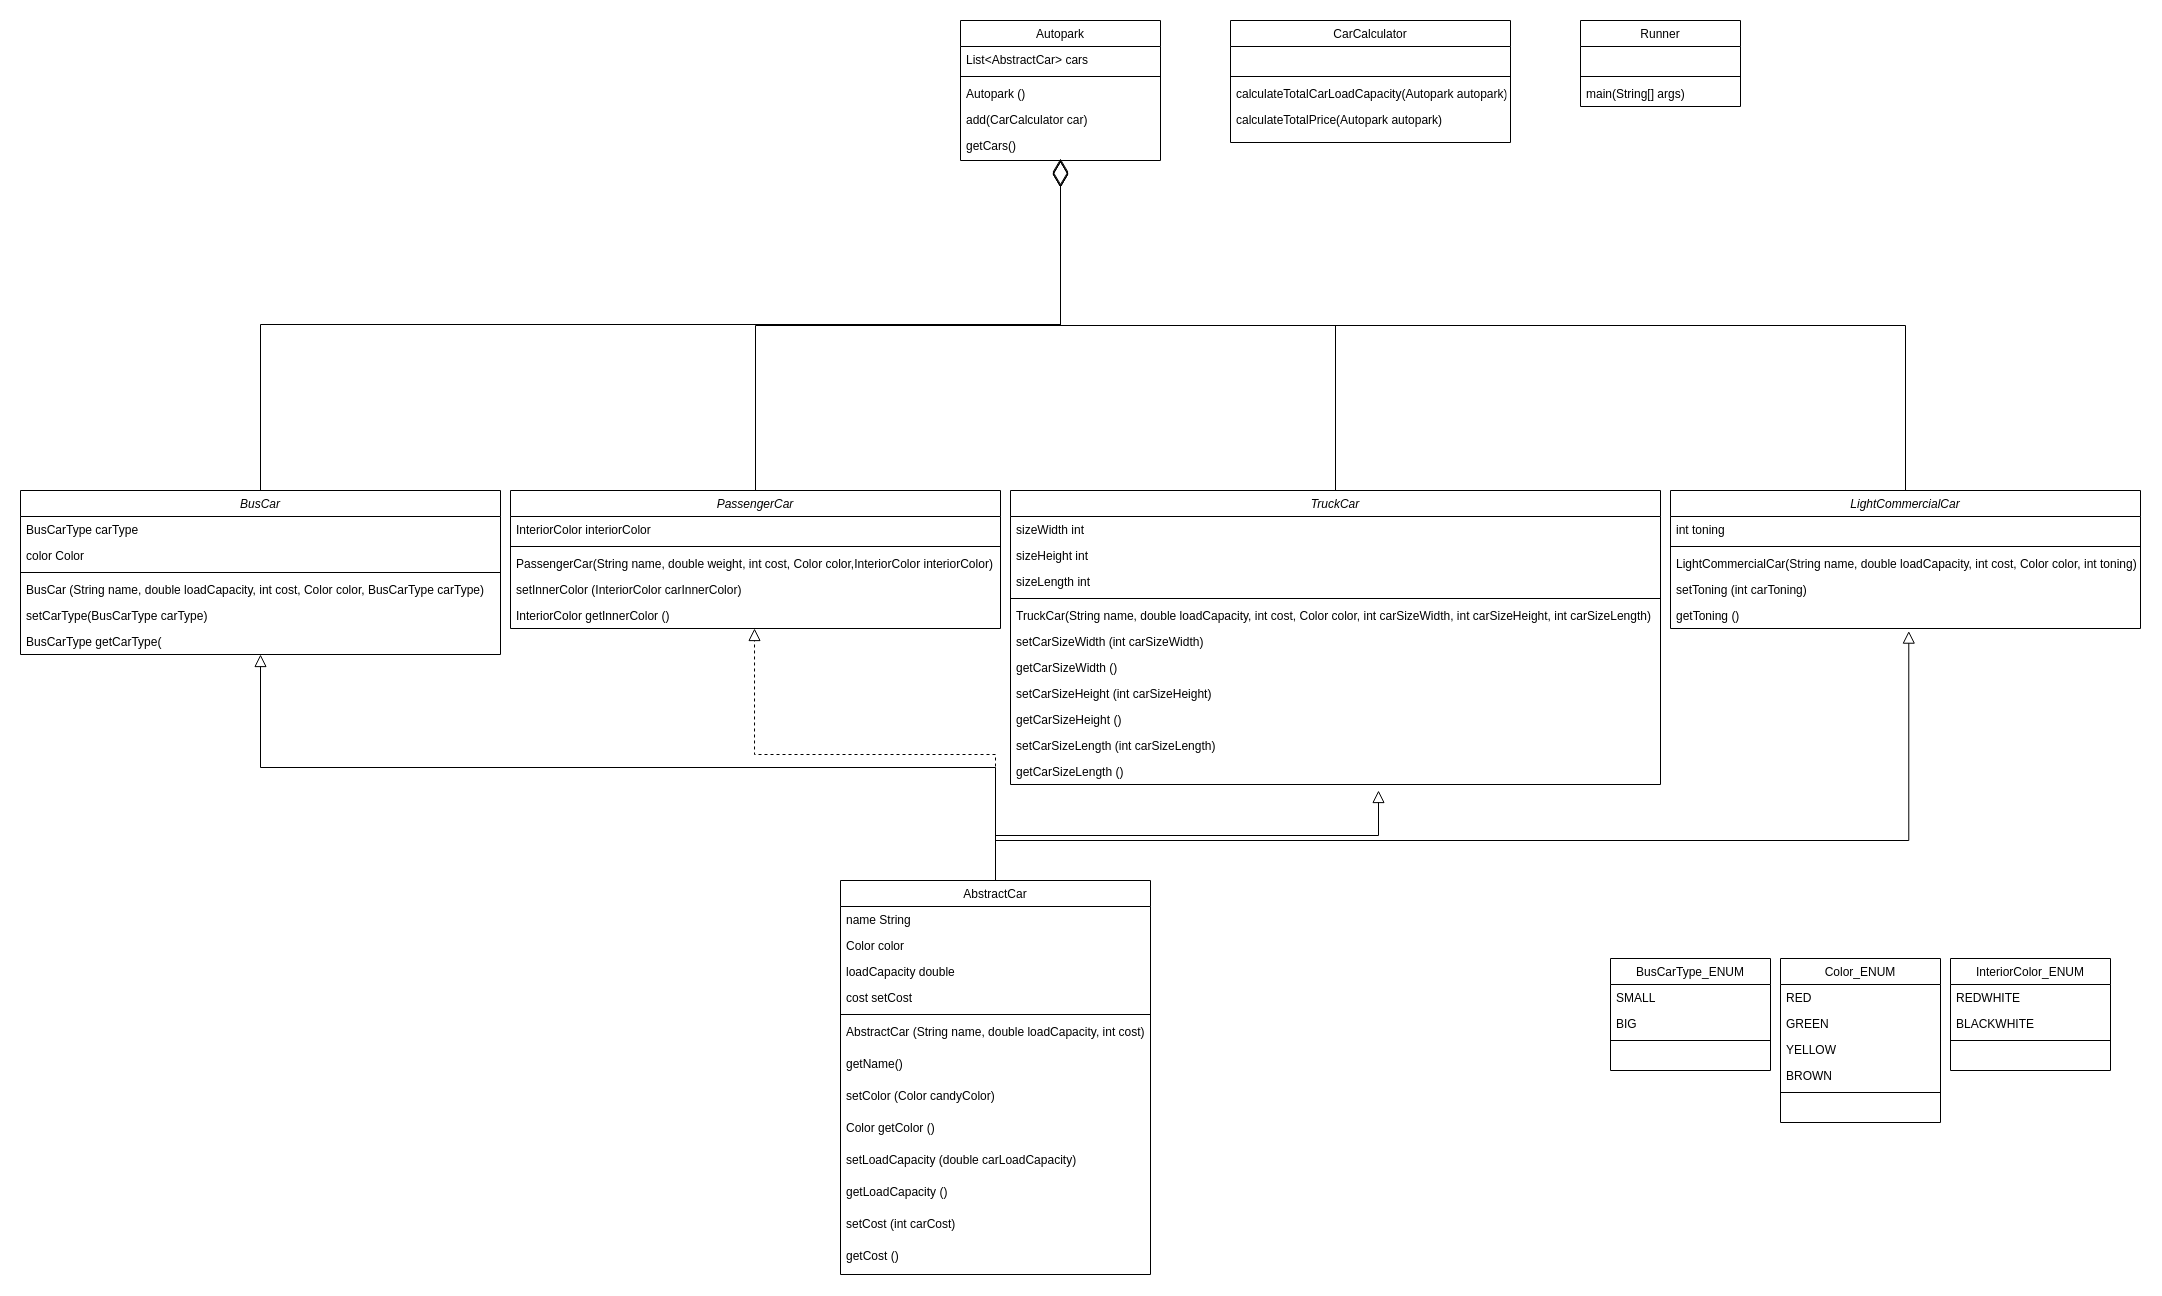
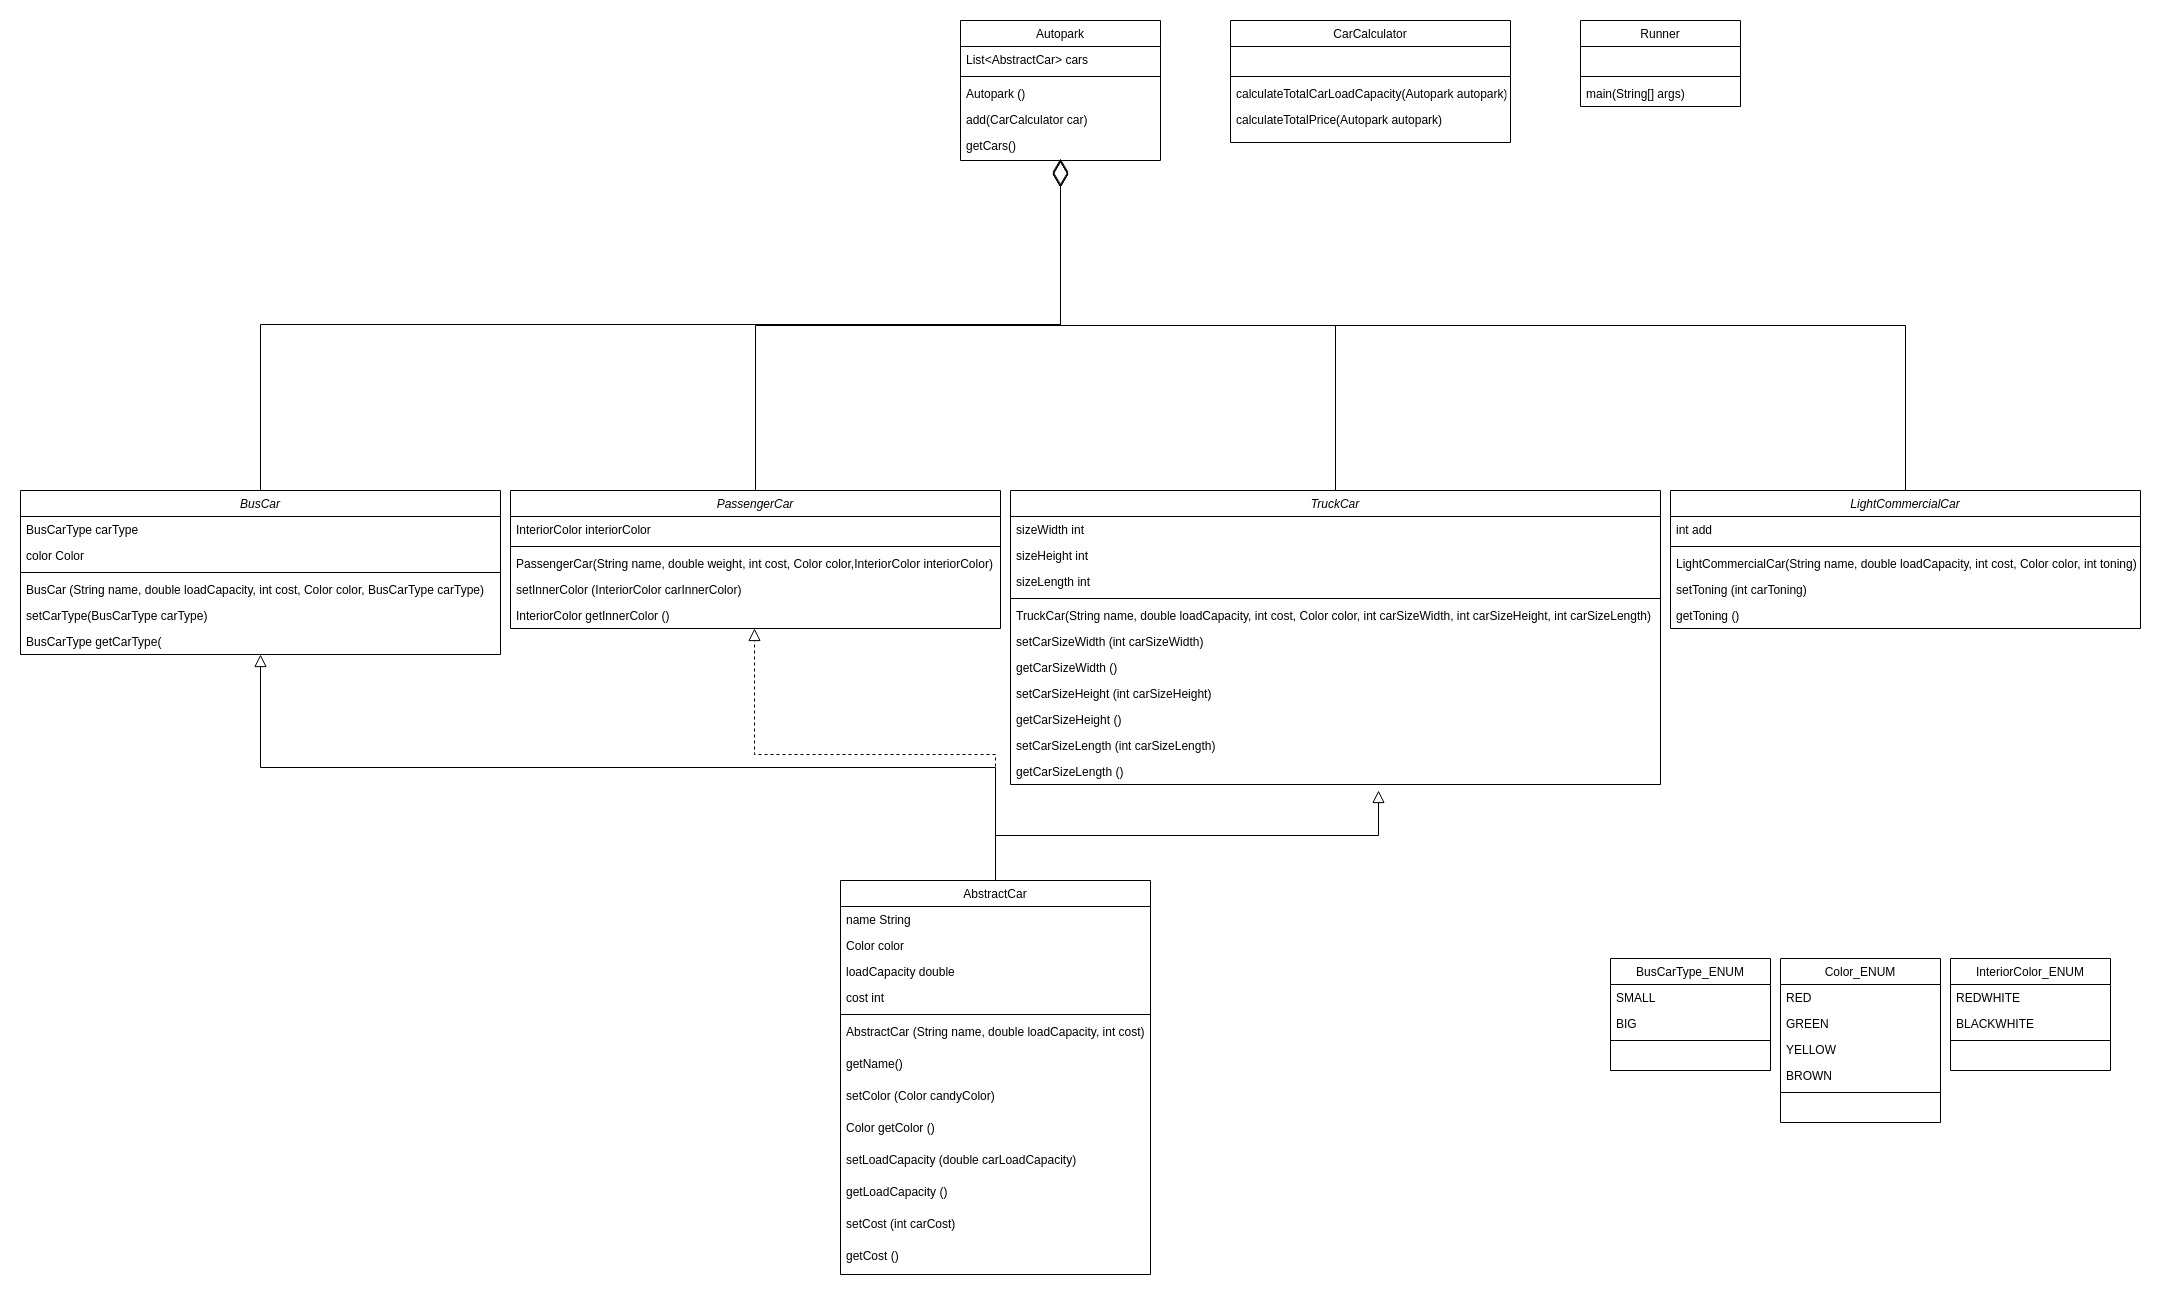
- <mxCell id="54" value="int toning" style="text;align=left;verticalAlign=top;spacingLeft=4;spacingRight=4;overflow=hidden;rotatable=0;points=[[0,0.5],[1,0.5]];portConstraint=eastwest;" parent="53" vertex="1"><mxGeometry y="26" width="470" height="26" as="geometry" /></mxCell>
+ <mxCell id="54" value="int add" style="text;align=left;verticalAlign=top;spacingLeft=4;spacingRight=4;overflow=hidden;rotatable=0;points=[[0,0.5],[1,0.5]];portConstraint=eastwest;" parent="53" vertex="1"><mxGeometry y="26" width="470" height="26" as="geometry" /></mxCell>
- <mxCell id="60" value="" style="endArrow=block;endSize=10;endFill=0;shadow=0;strokeWidth=1;rounded=0;edgeStyle=elbowEdgeStyle;elbow=vertical;exitX=0.5;exitY=0;exitDx=0;exitDy=0;entryX=0.507;entryY=1.1;entryDx=0;entryDy=0;entryPerimeter=0;" parent="1" source="9" target="58" edge="1"><mxGeometry width="160" relative="1" as="geometry"><mxPoint x="960" y="910" as="sourcePoint" /><mxPoint x="1750" y="700" as="targetPoint" /><Array as="points"><mxPoint x="1430" y="840" /></Array></mxGeometry></mxCell>
- <mxCell id="13" value="cost setCost" style="text;align=left;verticalAlign=top;spacingLeft=4;spacingRight=4;overflow=hidden;rotatable=0;points=[[0,0.5],[1,0.5]];portConstraint=eastwest;rounded=0;shadow=0;html=0;" parent="9" vertex="1"><mxGeometry y="104" width="310" height="26" as="geometry" /></mxCell>
+ <mxCell id="13" value="cost int" style="text;align=left;verticalAlign=top;spacingLeft=4;spacingRight=4;overflow=hidden;rotatable=0;points=[[0,0.5],[1,0.5]];portConstraint=eastwest;rounded=0;shadow=0;html=0;" parent="9" vertex="1"><mxGeometry y="104" width="310" height="26" as="geometry" /></mxCell>
